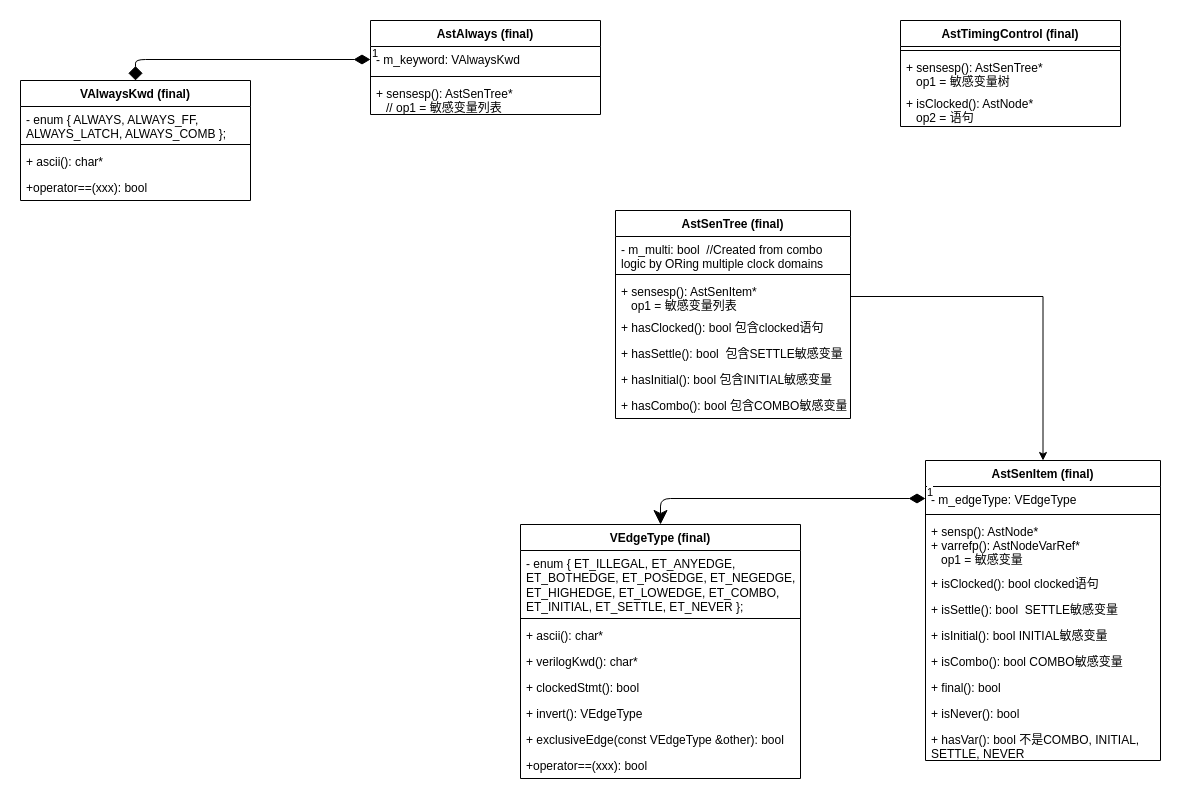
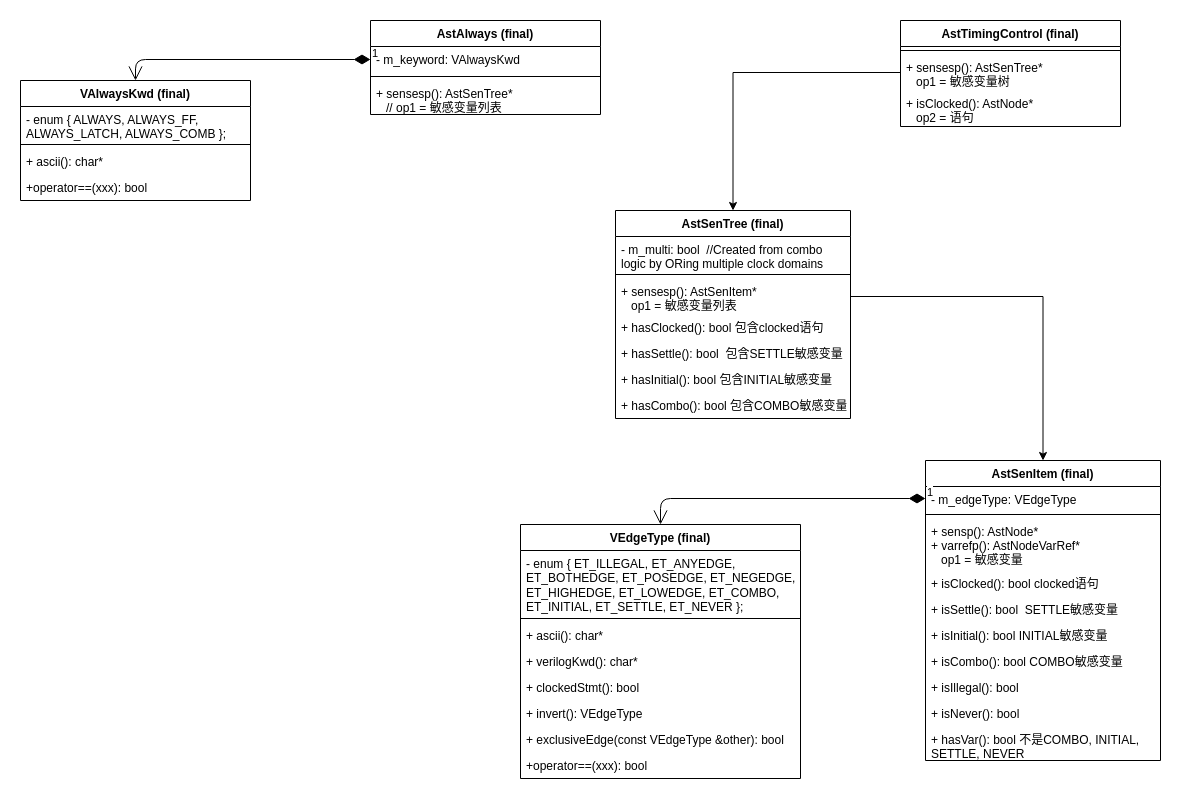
- <mxCell id="46" value="1" style="endArrow=diamond;html=1;endSize=12;startArrow=diamondThin;startSize=14;startFill=1;edgeStyle=orthogonalEdgeStyle;align=left;verticalAlign=bottom;entryX=0.5;entryY=0;entryDx=0;entryDy=0;exitX=0;exitY=0.5;exitDx=0;exitDy=0;" edge="1" parent="1" source="3" target="41"><mxGeometry x="-1" y="3" relative="1" as="geometry"><mxPoint x="935" y="508" as="sourcePoint" /><mxPoint x="670" y="534" as="targetPoint" /></mxGeometry></mxCell>
+ <mxCell id="46" value="1" style="endArrow=open;html=1;endSize=12;startArrow=diamondThin;startSize=14;startFill=1;edgeStyle=orthogonalEdgeStyle;align=left;verticalAlign=bottom;entryX=0.5;entryY=0;entryDx=0;entryDy=0;exitX=0;exitY=0.5;exitDx=0;exitDy=0;" edge="1" parent="1" source="3" target="41"><mxGeometry x="-1" y="3" relative="1" as="geometry"><mxPoint x="935" y="508" as="sourcePoint" /><mxPoint x="670" y="534" as="targetPoint" /></mxGeometry></mxCell>
+ <mxCell id="40" style="edgeStyle=orthogonalEdgeStyle;rounded=0;orthogonalLoop=1;jettySize=auto;html=1;" edge="1" parent="1" source="8" target="10"><mxGeometry relative="1" as="geometry" /></mxCell>
- <mxCell id="38" value="1" style="endArrow=classic;html=1;endSize=12;startArrow=diamondThin;startSize=14;startFill=1;edgeStyle=orthogonalEdgeStyle;align=left;verticalAlign=bottom;entryX=0.5;entryY=0;entryDx=0;entryDy=0;" edge="1" parent="1" source="19" target="29"><mxGeometry x="-1" y="3" relative="1" as="geometry"><mxPoint x="1130" y="1025" as="sourcePoint" /><mxPoint x="1000" y="1000" as="targetPoint" /></mxGeometry></mxCell>
+ <mxCell id="38" value="1" style="endArrow=open;html=1;endSize=12;startArrow=diamondThin;startSize=14;startFill=1;edgeStyle=orthogonalEdgeStyle;align=left;verticalAlign=bottom;entryX=0.5;entryY=0;entryDx=0;entryDy=0;" edge="1" parent="1" source="19" target="29"><mxGeometry x="-1" y="3" relative="1" as="geometry"><mxPoint x="1130" y="1025" as="sourcePoint" /><mxPoint x="1000" y="1000" as="targetPoint" /></mxGeometry></mxCell>
- <mxCell id="26" value="+ final(): bool" style="text;strokeColor=none;fillColor=none;align=left;verticalAlign=top;spacingLeft=4;spacingRight=4;overflow=hidden;rotatable=0;points=[[0,0.5],[1,0.5]];portConstraint=eastwest;" vertex="1" parent="18"><mxGeometry y="214" width="235" height="26" as="geometry" /></mxCell>
+ <mxCell id="26" value="+ isIllegal(): bool" style="text;strokeColor=none;fillColor=none;align=left;verticalAlign=top;spacingLeft=4;spacingRight=4;overflow=hidden;rotatable=0;points=[[0,0.5],[1,0.5]];portConstraint=eastwest;" vertex="1" parent="18"><mxGeometry y="214" width="235" height="26" as="geometry" /></mxCell>
